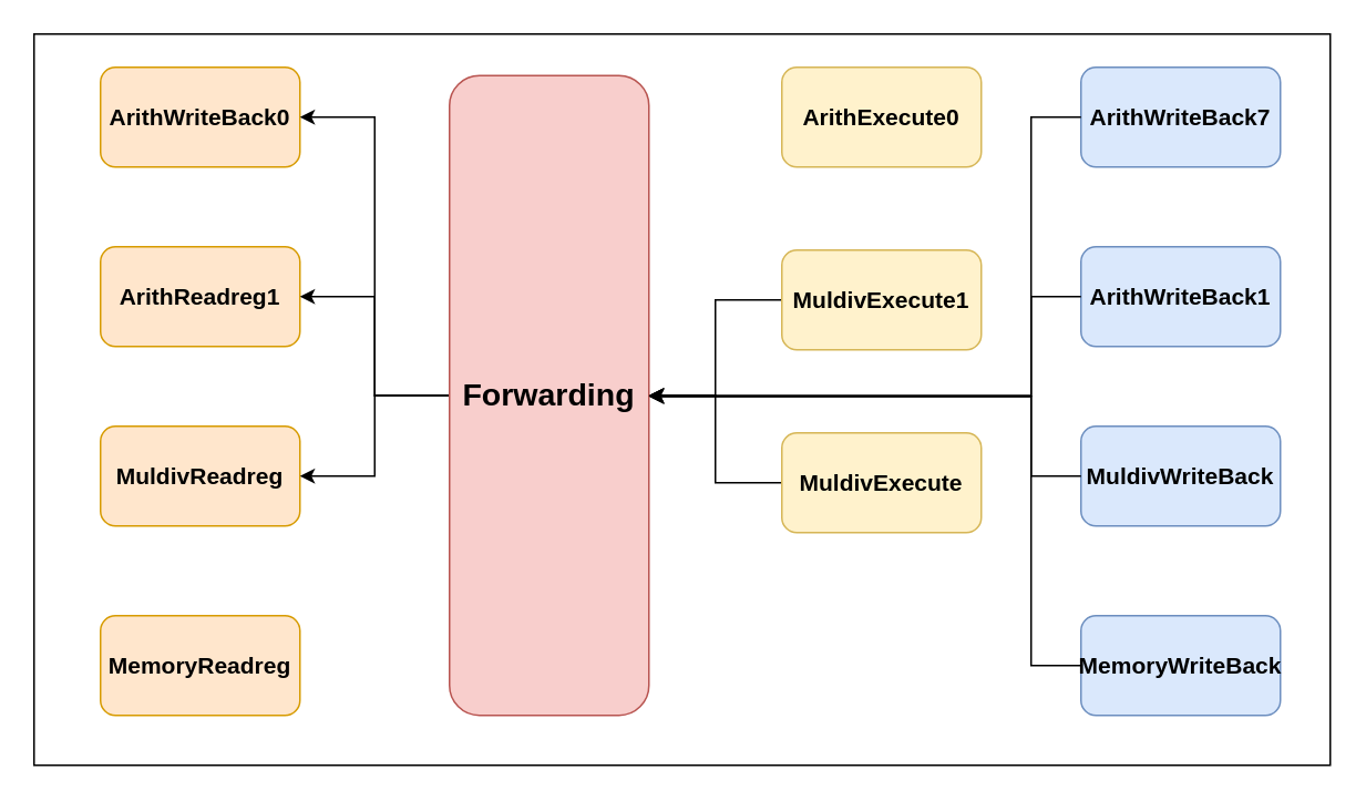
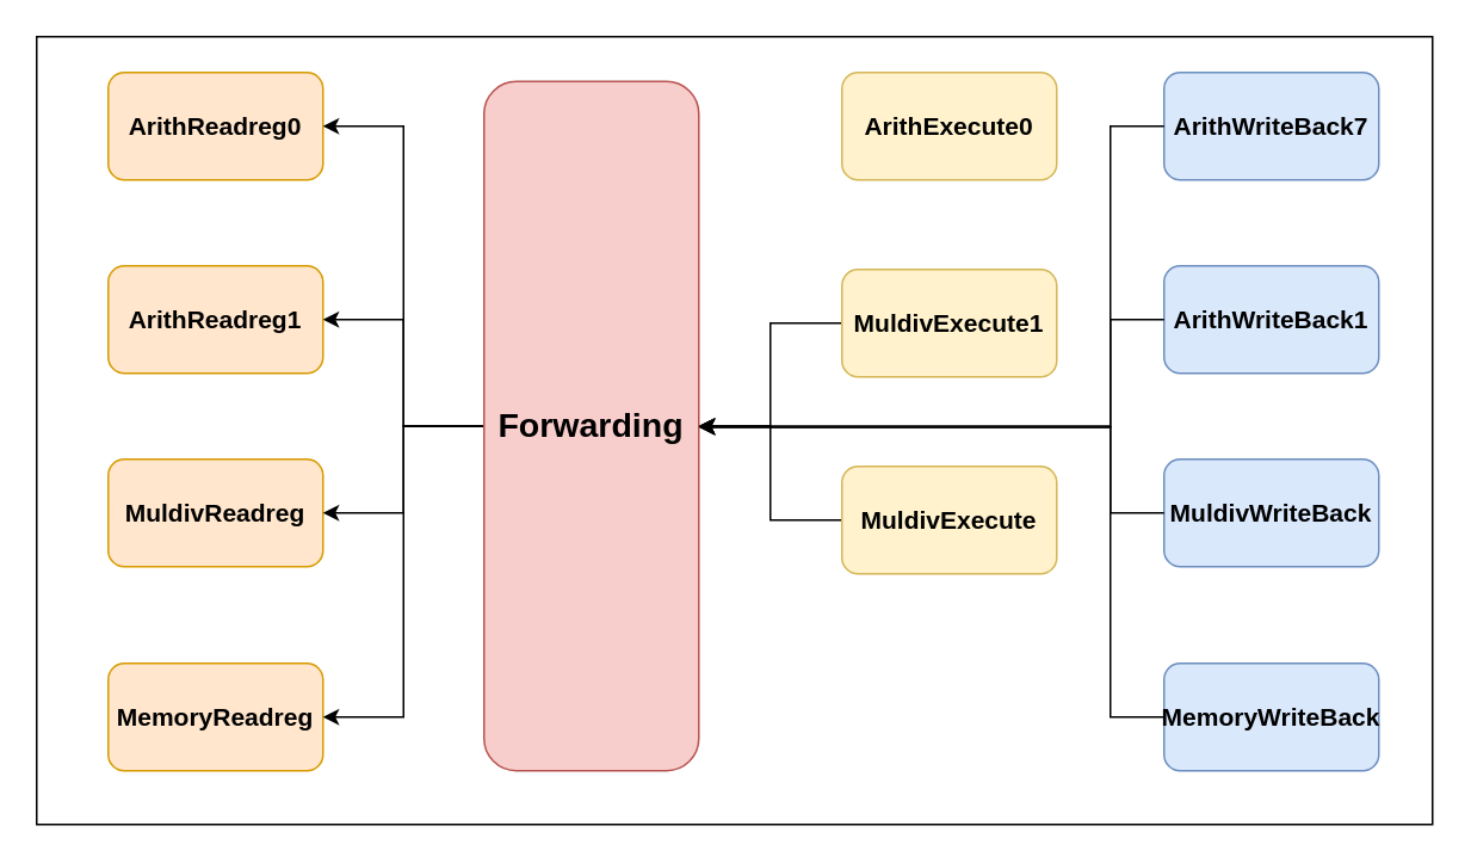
- <mxCell id="4" value="ArithWriteBack0" style="rounded=1;whiteSpace=wrap;html=1;fillColor=#ffe6cc;strokeColor=#d79b00;fontSize=14;fontStyle=1" vertex="1" parent="3"><mxGeometry width="120" height="60" as="geometry" /></mxCell>
+ <mxCell id="4" value="ArithReadreg0" style="rounded=1;whiteSpace=wrap;html=1;fillColor=#ffe6cc;strokeColor=#d79b00;fontSize=14;fontStyle=1" vertex="1" parent="3"><mxGeometry width="120" height="60" as="geometry" /></mxCell>
+ <mxCell id="21" style="edgeStyle=orthogonalEdgeStyle;rounded=0;orthogonalLoop=1;jettySize=auto;html=1;entryX=1;entryY=0.5;entryDx=0;entryDy=0;fontSize=14;fontStyle=1" edge="1" parent="1" source="22" target="7"><mxGeometry relative="1" as="geometry" /></mxCell>
